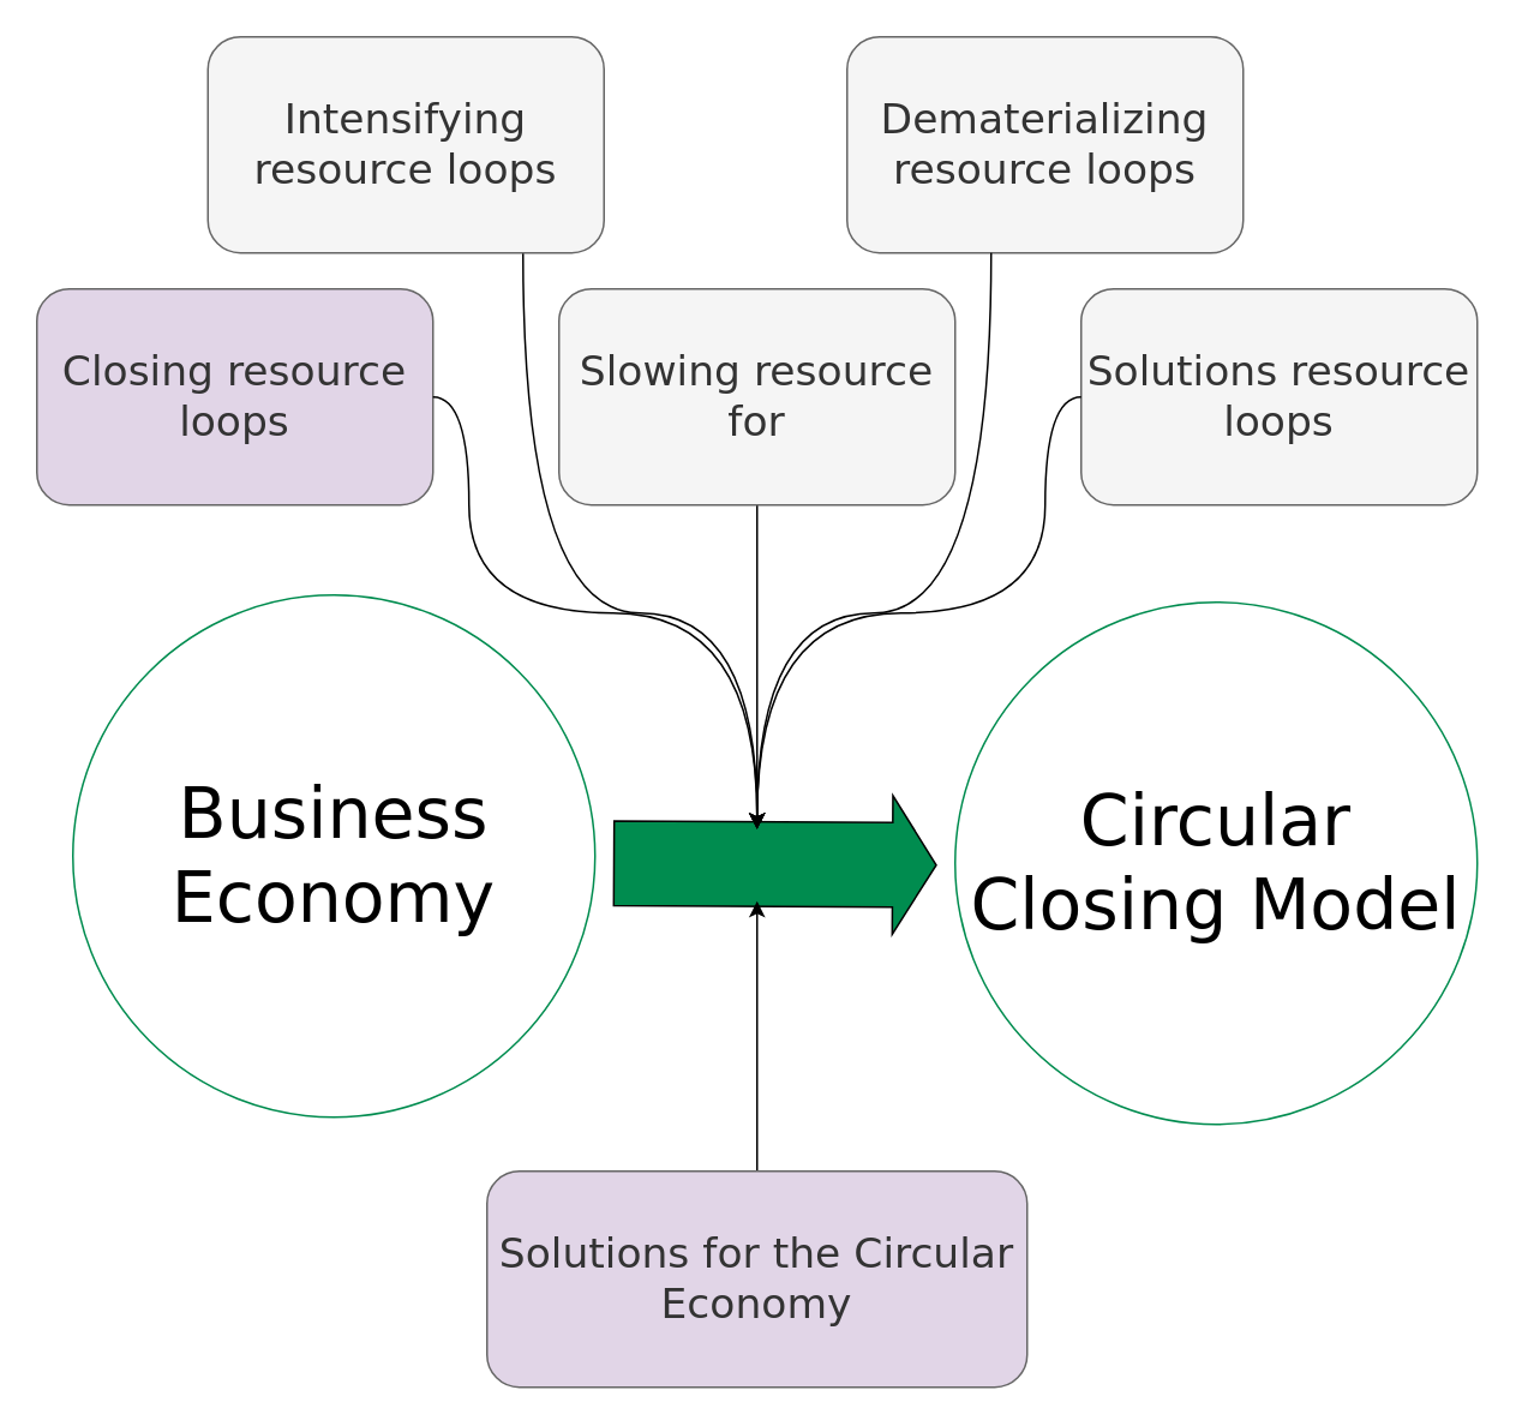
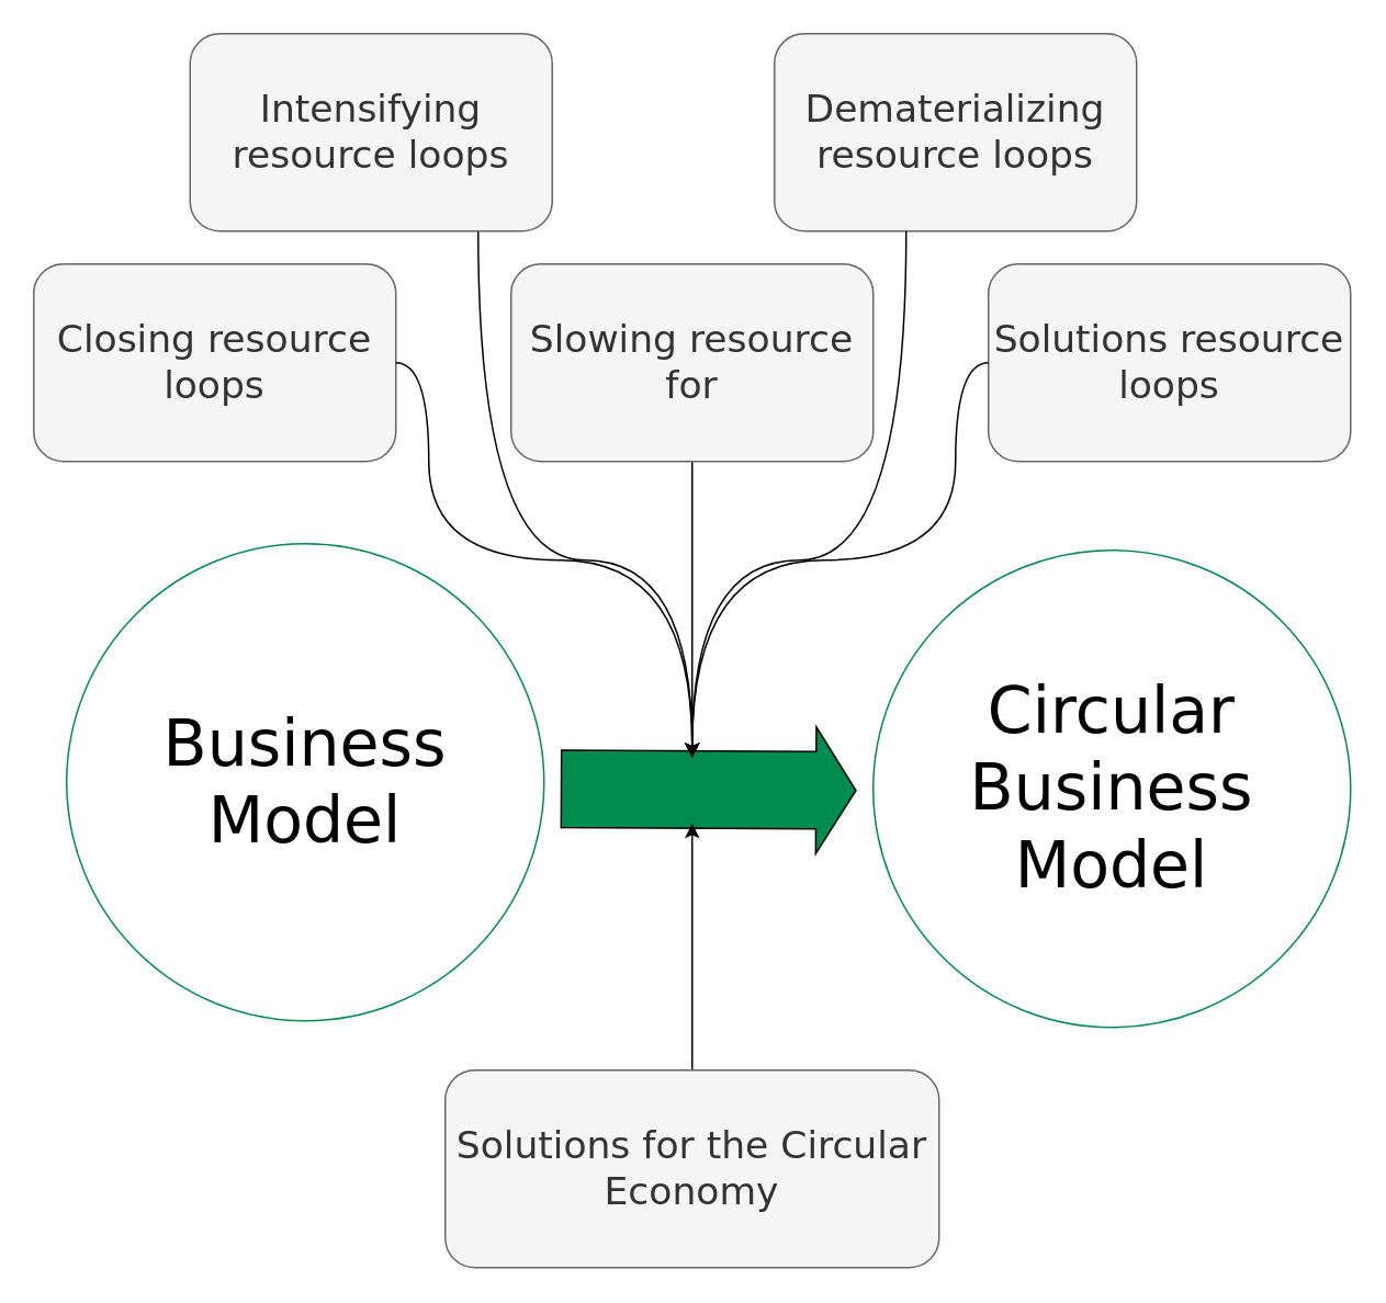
- <mxCell id="6" value="Closing resource loops" style="rounded=1;whiteSpace=wrap;html=1;fillColor=#e1d5e7;fontColor=#333333;strokeColor=#666666;fontFamily=Dejavu Sans;fontSize=23;" vertex="1" parent="1"><mxGeometry x="20" y="160" width="220" height="120" as="geometry" /></mxCell>
+ <mxCell id="6" value="Closing resource loops" style="rounded=1;whiteSpace=wrap;html=1;fillColor=#f5f5f5;fontColor=#333333;strokeColor=#666666;fontFamily=Dejavu Sans;fontSize=23;" vertex="1" parent="1"><mxGeometry x="20" y="160" width="220" height="120" as="geometry" /></mxCell>
- <mxCell id="9" value="Business Economy" style="ellipse;whiteSpace=wrap;html=1;aspect=fixed;fontFamily=Dejavu Sans;fontSize=39;strokeColor=#008C4F;" vertex="1" parent="1"><mxGeometry x="40" y="330" width="290" height="290" as="geometry" /></mxCell>
+ <mxCell id="9" value="Business Model" style="ellipse;whiteSpace=wrap;html=1;aspect=fixed;fontFamily=Dejavu Sans;fontSize=39;strokeColor=#008C4F;" vertex="1" parent="1"><mxGeometry x="40" y="330" width="290" height="290" as="geometry" /></mxCell>
- <mxCell id="10" value="Circular Closing Model" style="ellipse;whiteSpace=wrap;html=1;aspect=fixed;fontFamily=Dejavu Sans;fontSize=39;strokeColor=#008C4F;" vertex="1" parent="1"><mxGeometry x="530" y="334" width="290" height="290" as="geometry" /></mxCell>
+ <mxCell id="10" value="Circular Business Model" style="ellipse;whiteSpace=wrap;html=1;aspect=fixed;fontFamily=Dejavu Sans;fontSize=39;strokeColor=#008C4F;" vertex="1" parent="1"><mxGeometry x="530" y="334" width="290" height="290" as="geometry" /></mxCell>
- <mxCell id="13" value="Solutions for the Circular Economy" style="rounded=1;whiteSpace=wrap;html=1;fillColor=#e1d5e7;fontColor=#333333;strokeColor=#666666;fontFamily=Dejavu Sans;fontSize=23;" vertex="1" parent="1"><mxGeometry x="270" y="650" width="300" height="120" as="geometry" /></mxCell>
+ <mxCell id="13" value="Solutions for the Circular Economy" style="rounded=1;whiteSpace=wrap;html=1;fillColor=#f5f5f5;fontColor=#333333;strokeColor=#666666;fontFamily=Dejavu Sans;fontSize=23;" vertex="1" parent="1"><mxGeometry x="270" y="650" width="300" height="120" as="geometry" /></mxCell>
